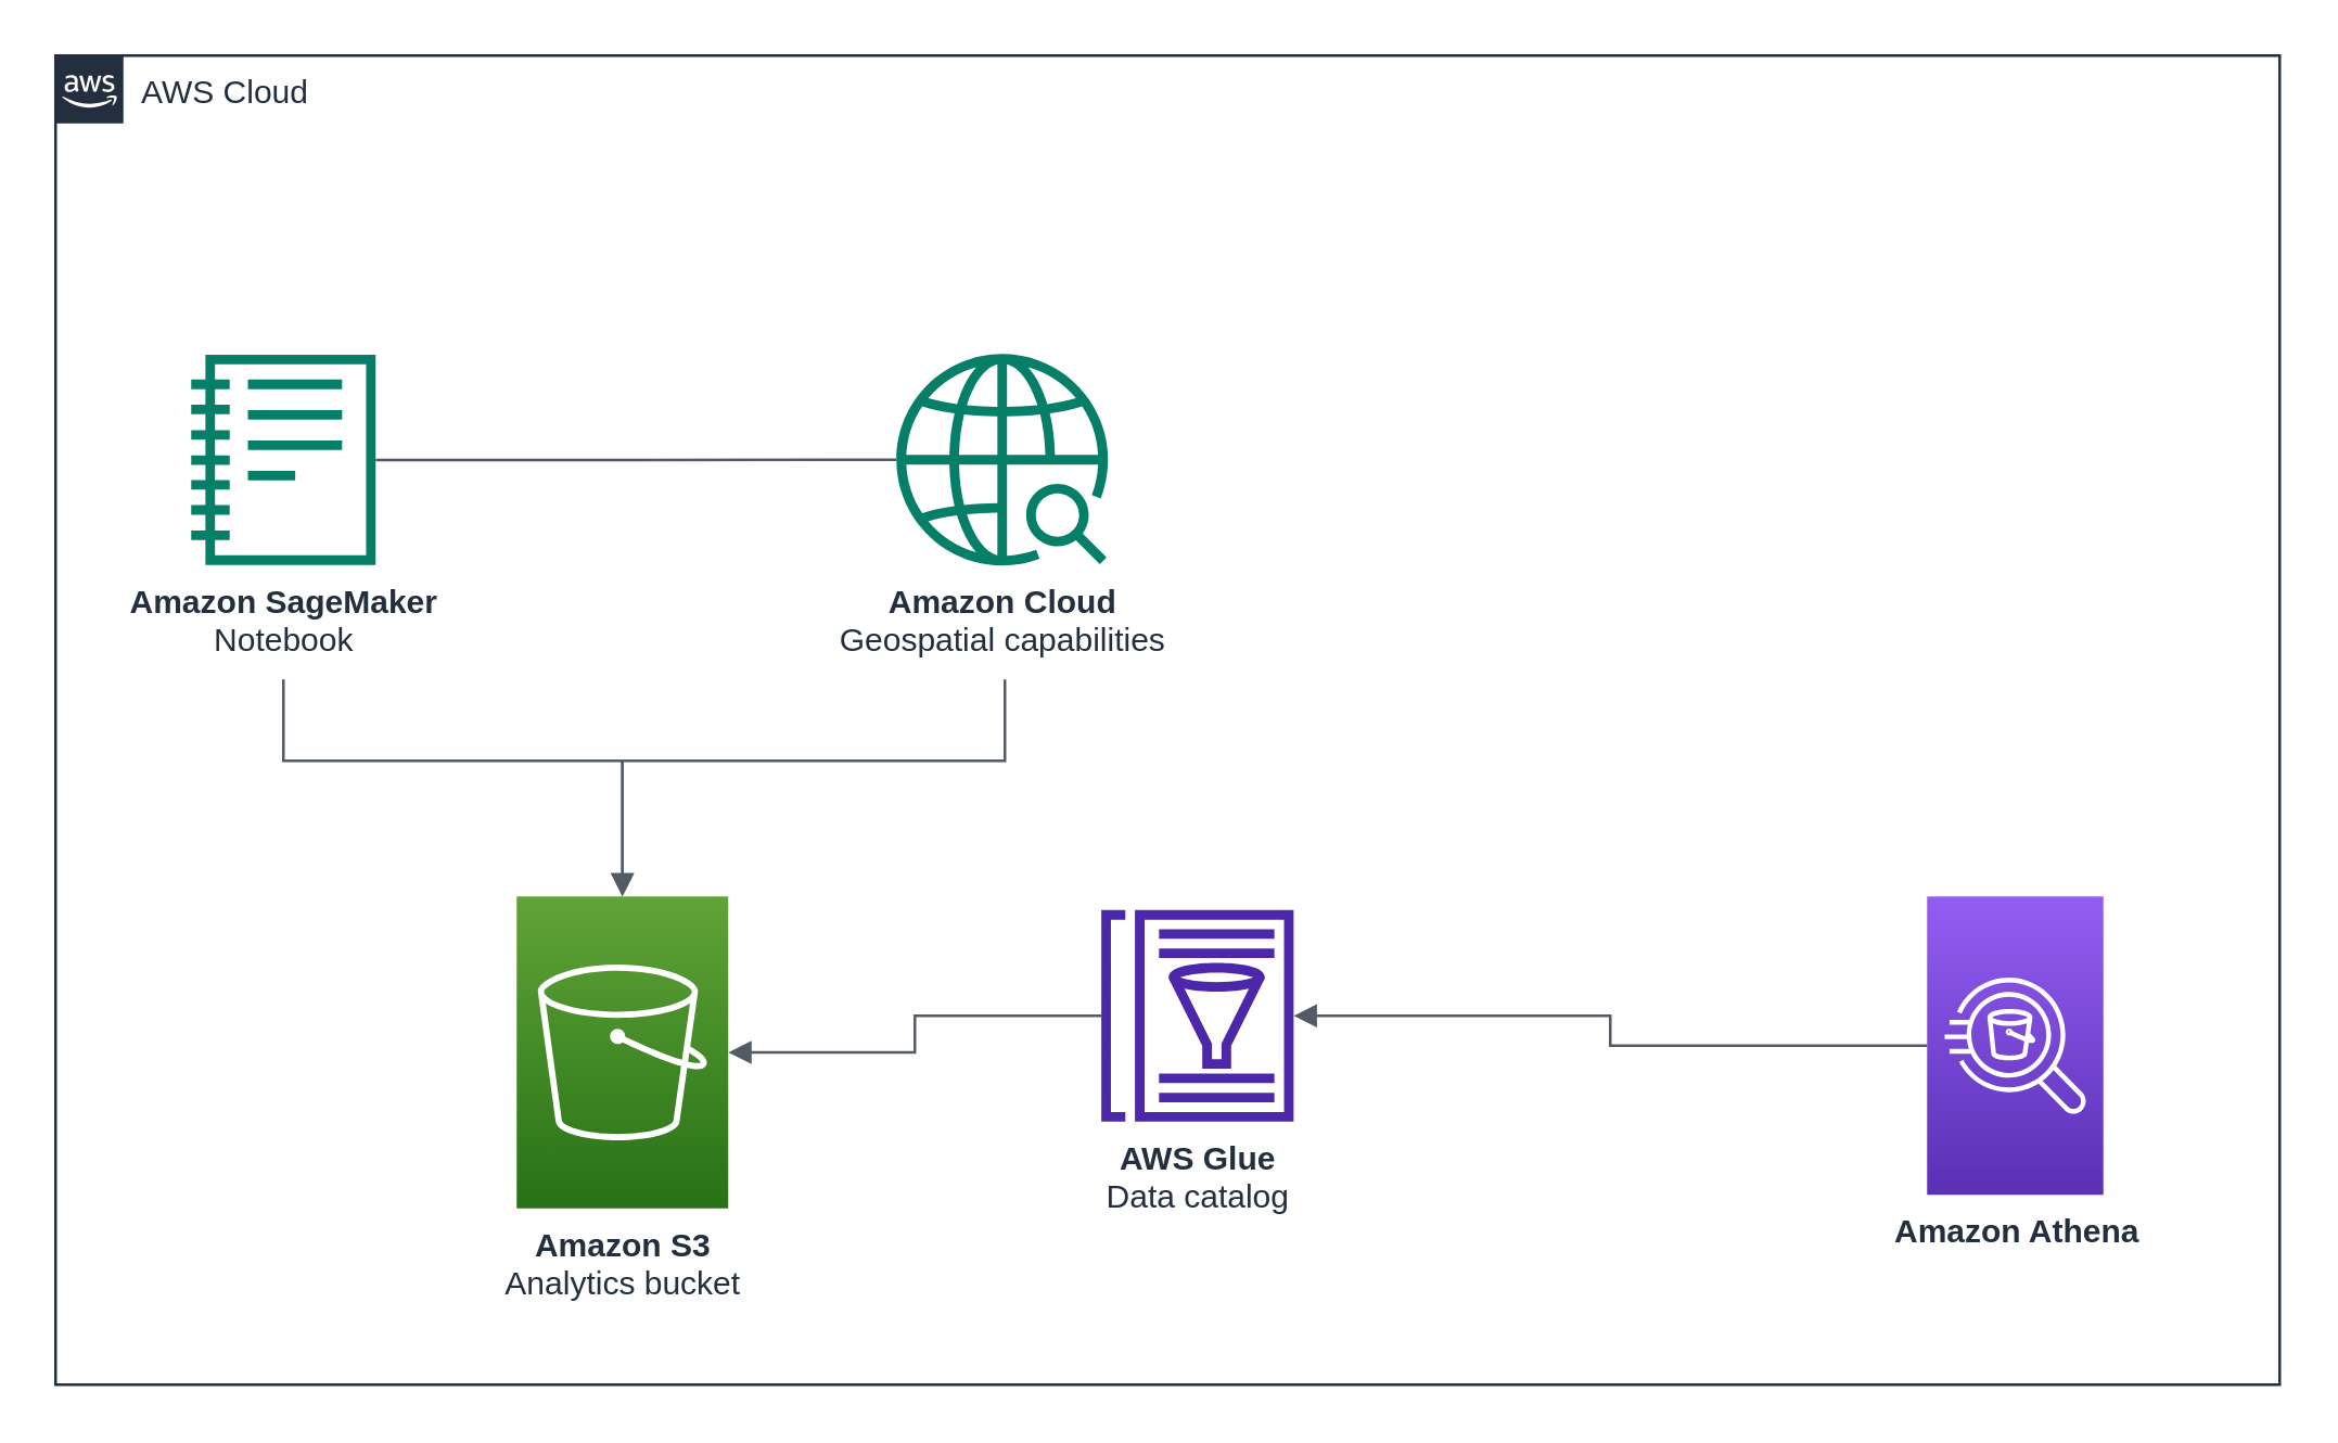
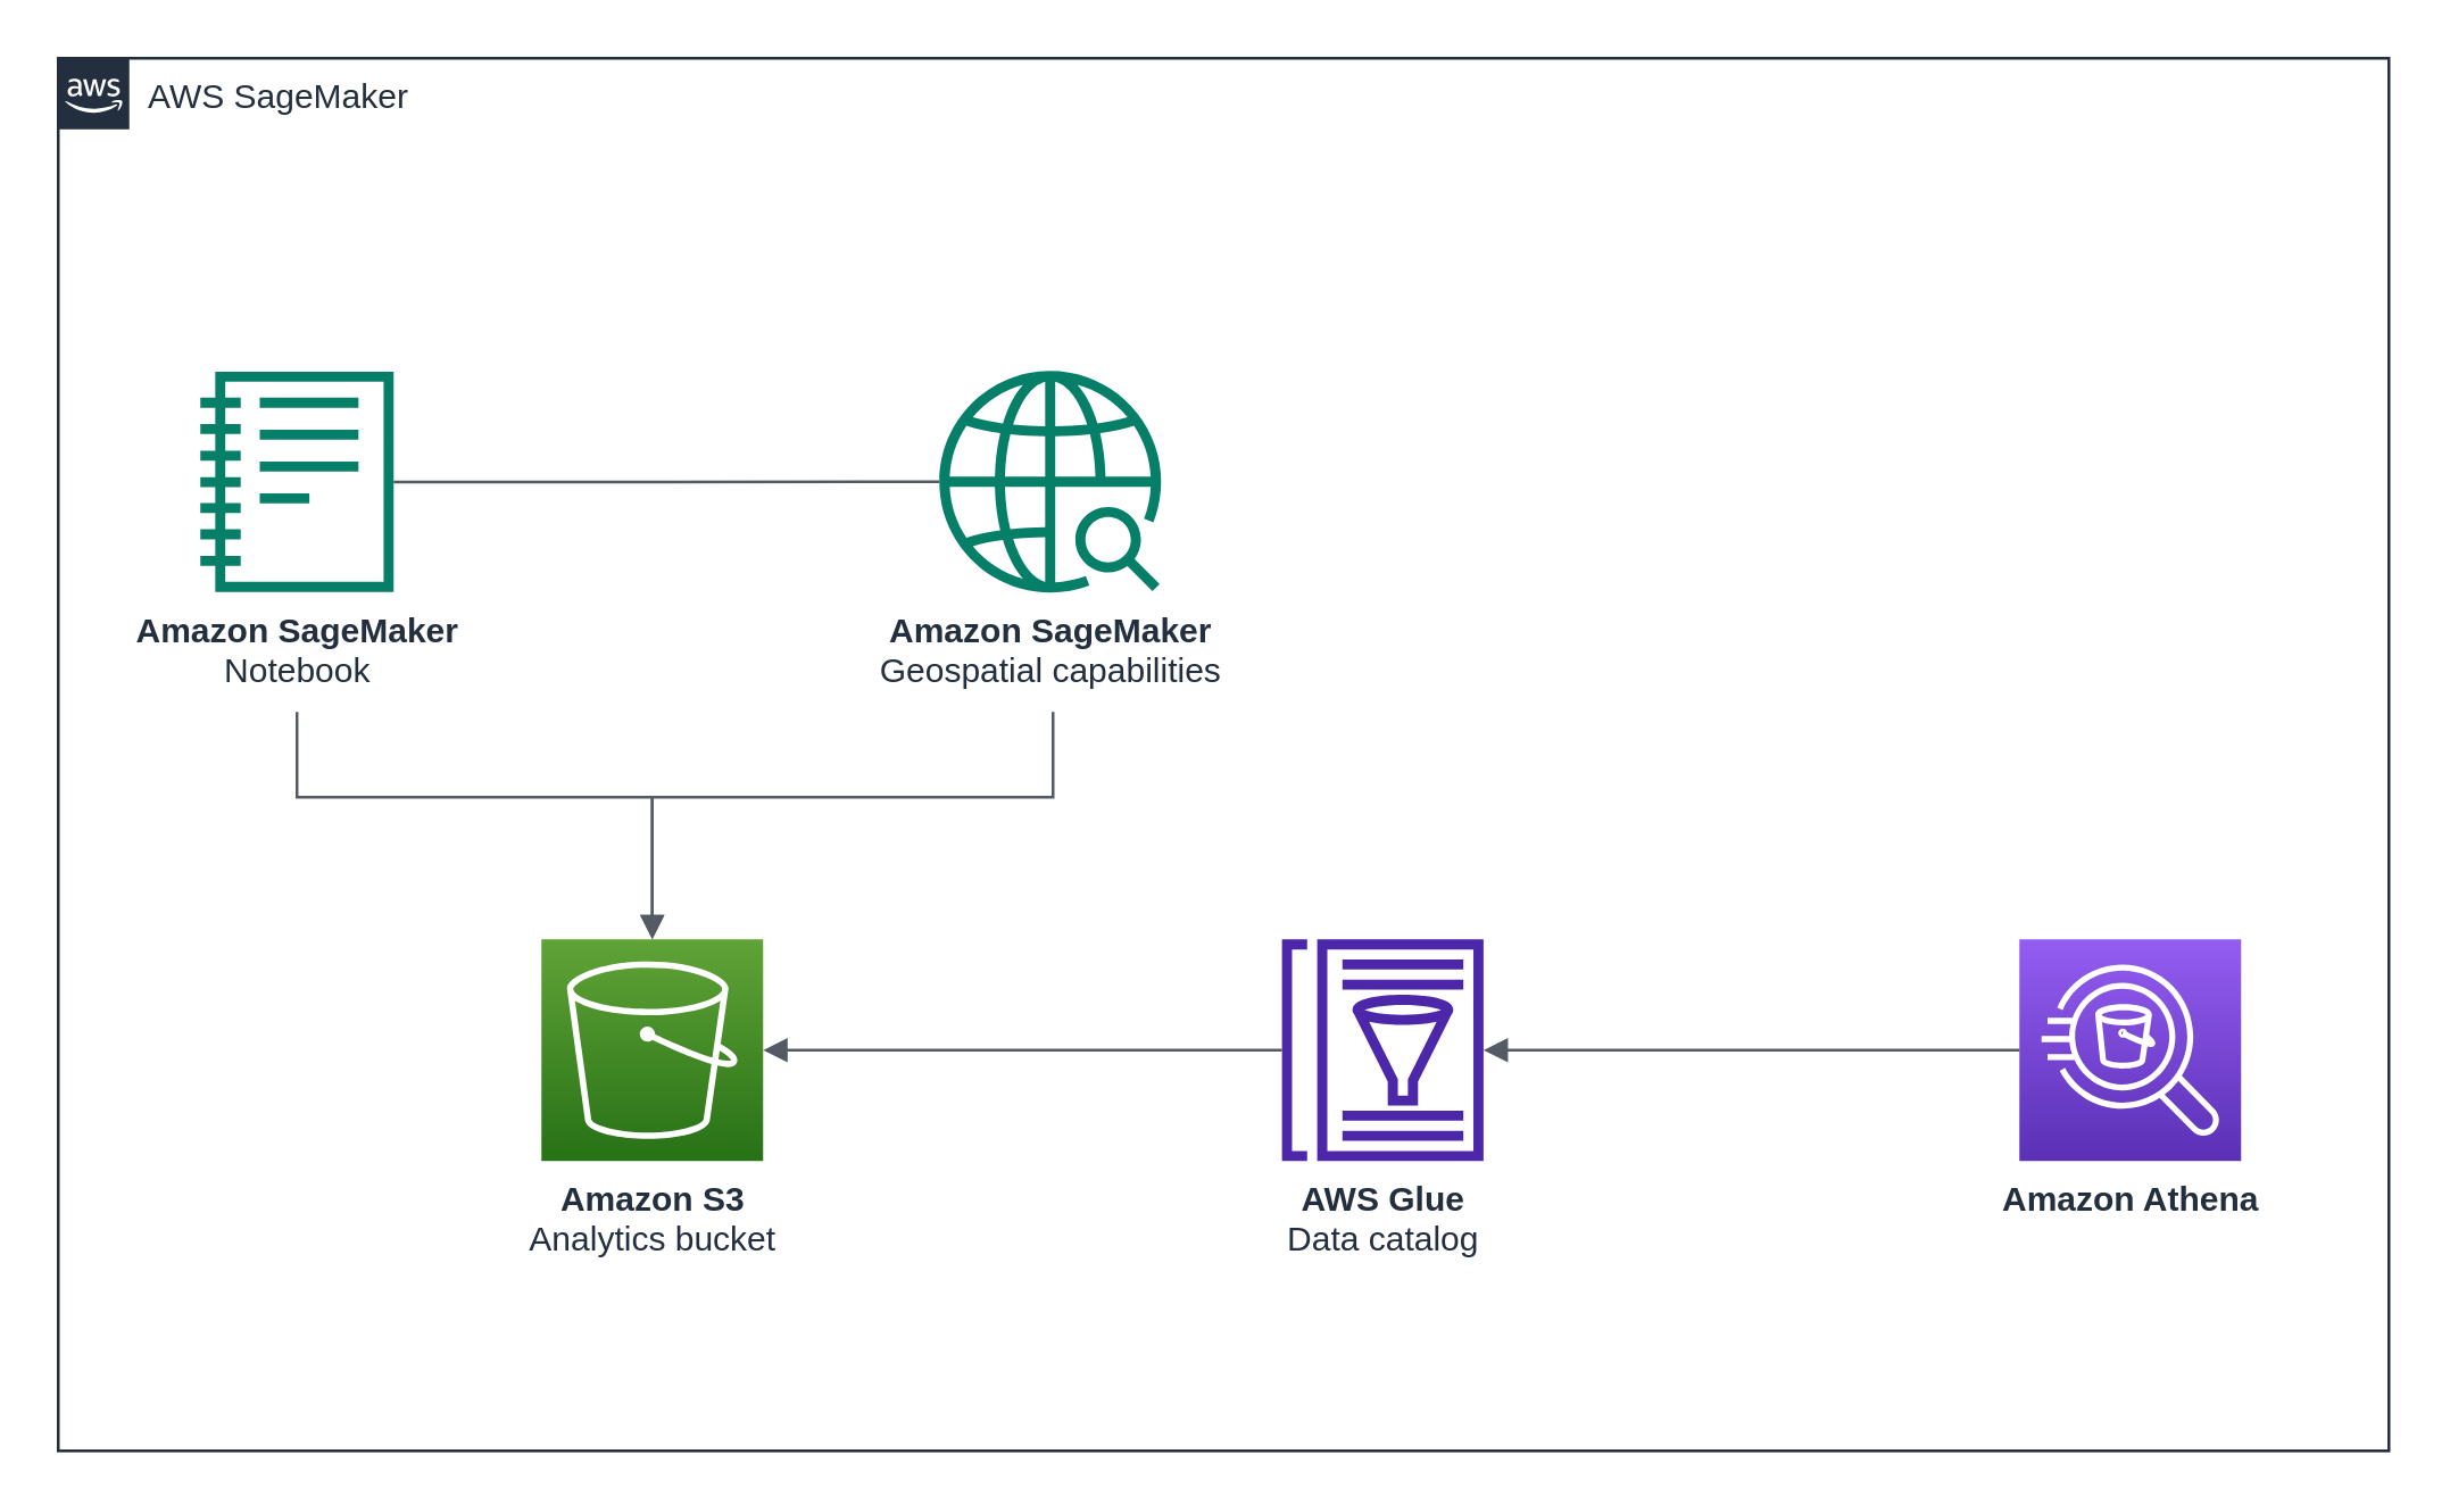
- <mxCell id="12" value="AWS Cloud" style="points=[[0,0],[0.25,0],[0.5,0],[0.75,0],[1,0],[1,0.25],[1,0.5],[1,0.75],[1,1],[0.75,1],[0.5,1],[0.25,1],[0,1],[0,0.75],[0,0.5],[0,0.25]];outlineConnect=0;gradientColor=none;html=1;whiteSpace=wrap;fontSize=12;fontStyle=0;container=1;pointerEvents=0;collapsible=0;recursiveResize=0;shape=mxgraph.aws4.group;grIcon=mxgraph.aws4.group_aws_cloud_alt;strokeColor=#232F3E;fillColor=none;verticalAlign=top;align=left;spacingLeft=30;fontColor=#232F3E;dashed=0;" vertex="1" parent="1"><mxGeometry x="20" y="20" width="820" height="490" as="geometry" /></mxCell>
+ <mxCell id="12" value="AWS SageMaker" style="points=[[0,0],[0.25,0],[0.5,0],[0.75,0],[1,0],[1,0.25],[1,0.5],[1,0.75],[1,1],[0.75,1],[0.5,1],[0.25,1],[0,1],[0,0.75],[0,0.5],[0,0.25]];outlineConnect=0;gradientColor=none;html=1;whiteSpace=wrap;fontSize=12;fontStyle=0;container=1;pointerEvents=0;collapsible=0;recursiveResize=0;shape=mxgraph.aws4.group;grIcon=mxgraph.aws4.group_aws_cloud_alt;strokeColor=#232F3E;fillColor=none;verticalAlign=top;align=left;spacingLeft=30;fontColor=#232F3E;dashed=0;" vertex="1" parent="1"><mxGeometry x="20" y="20" width="820" height="490" as="geometry" /></mxCell>
- <mxCell id="2" value="&lt;div&gt;&lt;b&gt;Amazon Cloud&lt;/b&gt;&lt;/div&gt;&lt;div&gt;Geospatial capabilities&lt;br&gt;&lt;/div&gt;" style="sketch=0;outlineConnect=0;fontColor=#232F3E;gradientColor=none;fillColor=#067F68;strokeColor=none;dashed=0;verticalLabelPosition=bottom;verticalAlign=top;align=center;html=1;fontSize=12;fontStyle=0;aspect=fixed;pointerEvents=1;shape=mxgraph.aws4.sagemaker_geospatial_ml;" vertex="1" parent="1"><mxGeometry x="330" y="130" width="78" height="78" as="geometry" /></mxCell>
+ <mxCell id="2" value="&lt;div&gt;&lt;b&gt;Amazon SageMaker&lt;/b&gt;&lt;/div&gt;&lt;div&gt;Geospatial capabilities&lt;br&gt;&lt;/div&gt;" style="sketch=0;outlineConnect=0;fontColor=#232F3E;gradientColor=none;fillColor=#067F68;strokeColor=none;dashed=0;verticalLabelPosition=bottom;verticalAlign=top;align=center;html=1;fontSize=12;fontStyle=0;aspect=fixed;pointerEvents=1;shape=mxgraph.aws4.sagemaker_geospatial_ml;" vertex="1" parent="1"><mxGeometry x="330" y="130" width="78" height="78" as="geometry" /></mxCell>
- <mxCell id="9" value="&lt;div&gt;&lt;b&gt;AWS Glue&lt;/b&gt;&lt;/div&gt;&lt;div&gt;Data catalog&lt;br&gt;&lt;/div&gt;" style="sketch=0;outlineConnect=0;fontColor=#232F3E;gradientColor=none;fillColor=#4D27AA;strokeColor=none;dashed=0;verticalLabelPosition=bottom;verticalAlign=top;align=center;html=1;fontSize=12;fontStyle=0;aspect=fixed;pointerEvents=1;shape=mxgraph.aws4.glue_data_catalog;" vertex="1" parent="1"><mxGeometry x="405" y="335" width="72" height="78" as="geometry" /></mxCell>
+ <mxCell id="9" value="&lt;div&gt;&lt;b&gt;AWS Glue&lt;/b&gt;&lt;/div&gt;&lt;div&gt;Data catalog&lt;br&gt;&lt;/div&gt;" style="sketch=0;outlineConnect=0;fontColor=#232F3E;gradientColor=none;fillColor=#4D27AA;strokeColor=none;dashed=0;verticalLabelPosition=bottom;verticalAlign=top;align=center;html=1;fontSize=12;fontStyle=0;aspect=fixed;pointerEvents=1;shape=mxgraph.aws4.glue_data_catalog;" vertex="1" parent="1"><mxGeometry x="450" y="330" width="72" height="78" as="geometry" /></mxCell>
- <mxCell id="5" value="&lt;b&gt;Amazon Athena&lt;br&gt;&lt;/b&gt;" style="sketch=0;points=[[0,0,0],[0.25,0,0],[0.5,0,0],[0.75,0,0],[1,0,0],[0,1,0],[0.25,1,0],[0.5,1,0],[0.75,1,0],[1,1,0],[0,0.25,0],[0,0.5,0],[0,0.75,0],[1,0.25,0],[1,0.5,0],[1,0.75,0]];outlineConnect=0;fontColor=#232F3E;gradientColor=#945DF2;gradientDirection=north;fillColor=#5A30B5;strokeColor=#ffffff;dashed=0;verticalLabelPosition=bottom;verticalAlign=top;align=center;html=1;fontSize=12;fontStyle=0;aspect=fixed;shape=mxgraph.aws4.resourceIcon;resIcon=mxgraph.aws4.athena;" vertex="1" parent="1"><mxGeometry x="710" y="330" width="65" height="110" as="geometry" /></mxCell>
+ <mxCell id="5" value="&lt;b&gt;Amazon Athena&lt;br&gt;&lt;/b&gt;" style="sketch=0;points=[[0,0,0],[0.25,0,0],[0.5,0,0],[0.75,0,0],[1,0,0],[0,1,0],[0.25,1,0],[0.5,1,0],[0.75,1,0],[1,1,0],[0,0.25,0],[0,0.5,0],[0,0.75,0],[1,0.25,0],[1,0.5,0],[1,0.75,0]];outlineConnect=0;fontColor=#232F3E;gradientColor=#945DF2;gradientDirection=north;fillColor=#5A30B5;strokeColor=#ffffff;dashed=0;verticalLabelPosition=bottom;verticalAlign=top;align=center;html=1;fontSize=12;fontStyle=0;aspect=fixed;shape=mxgraph.aws4.resourceIcon;resIcon=mxgraph.aws4.athena;" vertex="1" parent="1"><mxGeometry x="710" y="330" width="78" height="78" as="geometry" /></mxCell>
- <mxCell id="6" value="&lt;div&gt;&lt;b&gt;Amazon S3&lt;br&gt;&lt;/b&gt;&lt;/div&gt;&lt;div&gt;Analytics bucket&lt;br&gt;&lt;/div&gt;" style="sketch=0;points=[[0,0,0],[0.25,0,0],[0.5,0,0],[0.75,0,0],[1,0,0],[0,1,0],[0.25,1,0],[0.5,1,0],[0.75,1,0],[1,1,0],[0,0.25,0],[0,0.5,0],[0,0.75,0],[1,0.25,0],[1,0.5,0],[1,0.75,0]];outlineConnect=0;fontColor=#232F3E;gradientColor=#60A337;gradientDirection=north;fillColor=#277116;strokeColor=#ffffff;dashed=0;verticalLabelPosition=bottom;verticalAlign=top;align=center;html=1;fontSize=12;fontStyle=0;aspect=fixed;shape=mxgraph.aws4.resourceIcon;resIcon=mxgraph.aws4.s3;" vertex="1" parent="1"><mxGeometry x="190" y="330" width="78" height="115" as="geometry" /></mxCell>
+ <mxCell id="6" value="&lt;div&gt;&lt;b&gt;Amazon S3&lt;br&gt;&lt;/b&gt;&lt;/div&gt;&lt;div&gt;Analytics bucket&lt;br&gt;&lt;/div&gt;" style="sketch=0;points=[[0,0,0],[0.25,0,0],[0.5,0,0],[0.75,0,0],[1,0,0],[0,1,0],[0.25,1,0],[0.5,1,0],[0.75,1,0],[1,1,0],[0,0.25,0],[0,0.5,0],[0,0.75,0],[1,0.25,0],[1,0.5,0],[1,0.75,0]];outlineConnect=0;fontColor=#232F3E;gradientColor=#60A337;gradientDirection=north;fillColor=#277116;strokeColor=#ffffff;dashed=0;verticalLabelPosition=bottom;verticalAlign=top;align=center;html=1;fontSize=12;fontStyle=0;aspect=fixed;shape=mxgraph.aws4.resourceIcon;resIcon=mxgraph.aws4.s3;" vertex="1" parent="1"><mxGeometry x="190" y="330" width="78" height="78" as="geometry" /></mxCell>
